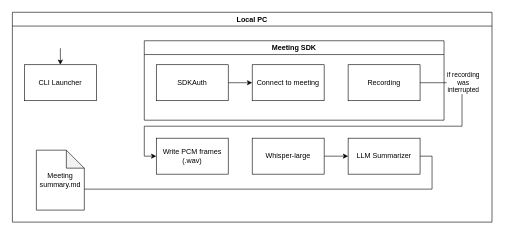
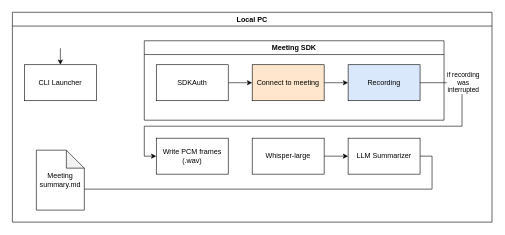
- <mxCell id="9" value="Connect to meeting" style="rounded=0;whiteSpace=wrap;html=1;" vertex="1" parent="5"><mxGeometry x="180" y="40" width="120" height="60" as="geometry" /></mxCell>
+ <mxCell id="9" value="Connect to meeting" style="rounded=0;whiteSpace=wrap;html=1;fillColor=#ffe6cc;" vertex="1" parent="5"><mxGeometry x="180" y="40" width="120" height="60" as="geometry" /></mxCell>
+ <mxCell id="8" value="" style="edgeStyle=orthogonalEdgeStyle;rounded=0;orthogonalLoop=1;jettySize=auto;html=1;" edge="1" parent="5" source="9" target="10"><mxGeometry relative="1" as="geometry" /></mxCell>
- <mxCell id="10" value="Recording" style="rounded=0;whiteSpace=wrap;html=1;" vertex="1" parent="5"><mxGeometry x="340" y="40" width="120" height="60" as="geometry" /></mxCell>
+ <mxCell id="10" value="Recording" style="rounded=0;whiteSpace=wrap;html=1;fillColor=#dae8fc;" vertex="1" parent="5"><mxGeometry x="340" y="40" width="120" height="60" as="geometry" /></mxCell>
